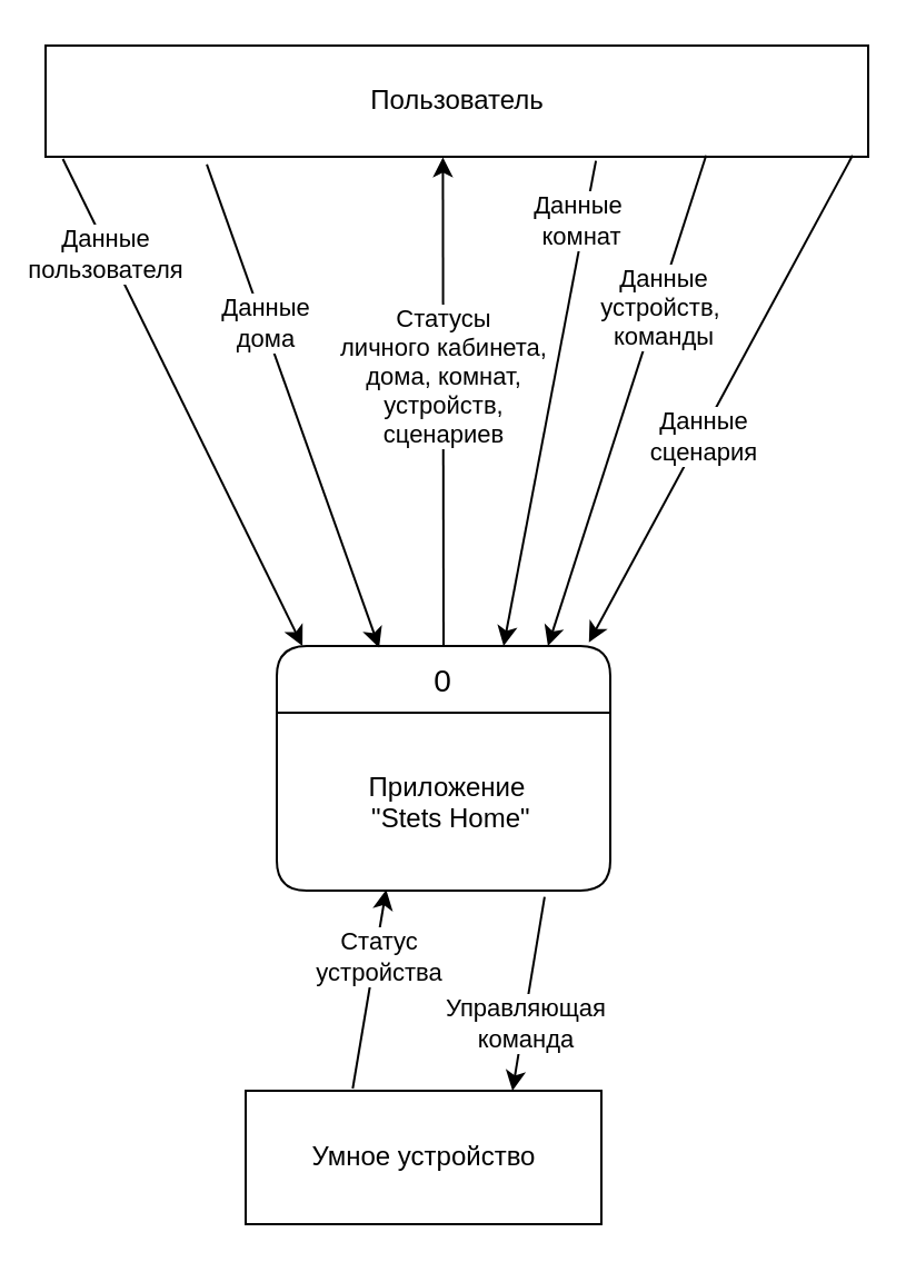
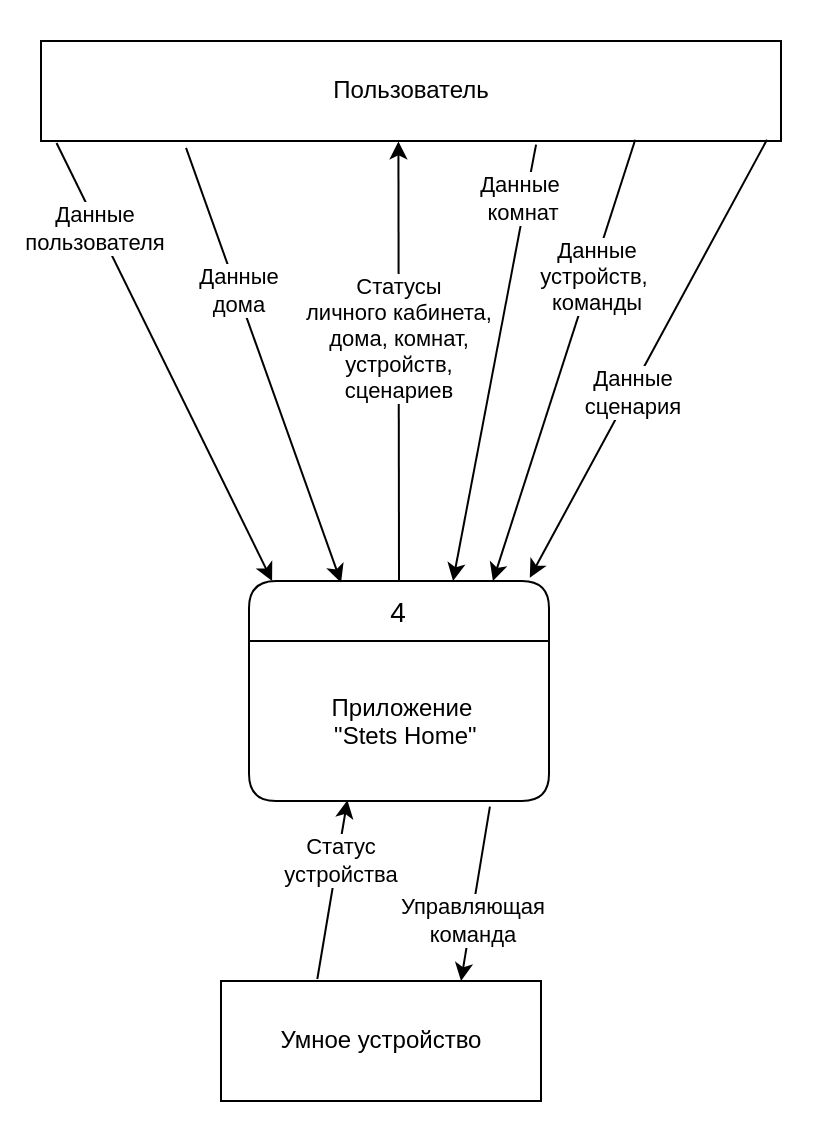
- <mxCell id="4" value="0" style="swimlane;childLayout=stackLayout;horizontal=1;startSize=30;horizontalStack=0;rounded=1;fontSize=14;fontStyle=0;strokeWidth=1;resizeParent=0;resizeLast=1;shadow=0;dashed=0;align=center;fillColor=#FFFFFF;" parent="1" vertex="1"><mxGeometry x="124" y="290" width="150" height="110" as="geometry" /></mxCell>
+ <mxCell id="4" value="4" style="swimlane;childLayout=stackLayout;horizontal=1;startSize=30;horizontalStack=0;rounded=1;fontSize=14;fontStyle=0;strokeWidth=1;resizeParent=0;resizeLast=1;shadow=0;dashed=0;align=center;fillColor=#FFFFFF;" parent="1" vertex="1"><mxGeometry x="124" y="290" width="150" height="110" as="geometry" /></mxCell>
